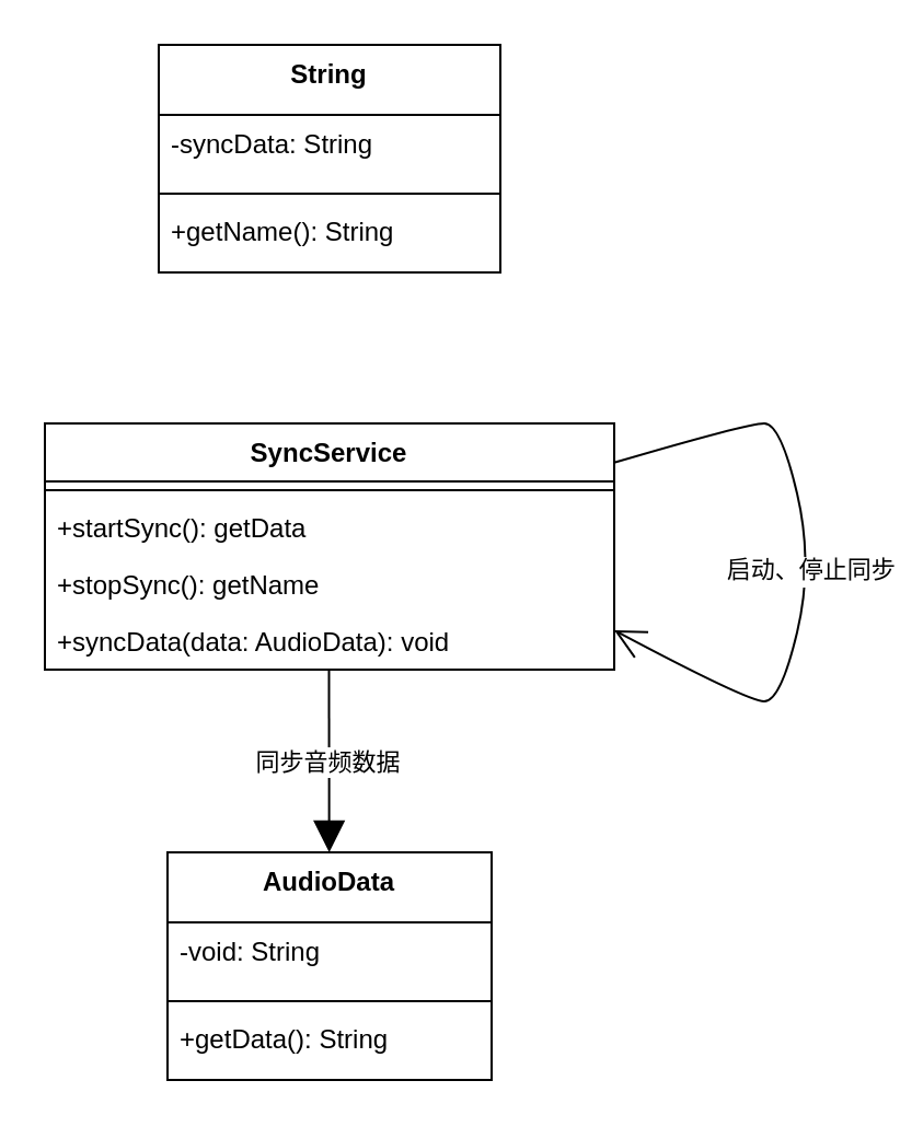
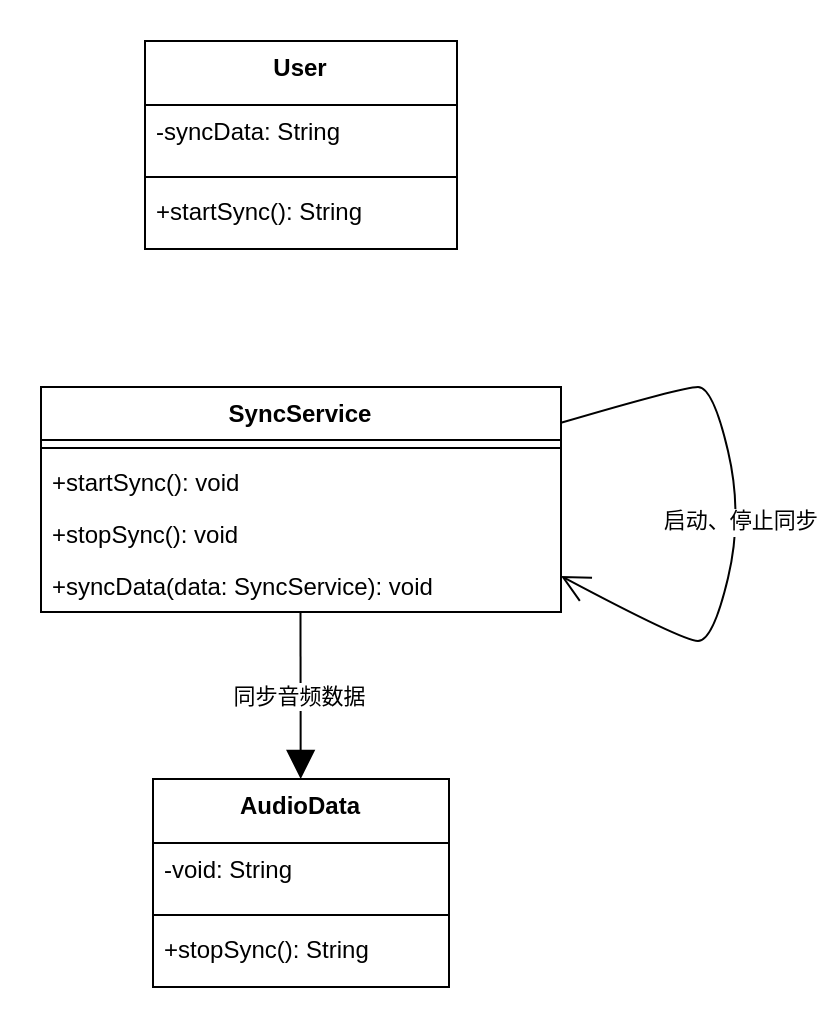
- <mxCell id="2" value="String" style="swimlane;fontStyle=1;align=center;verticalAlign=top;childLayout=stackLayout;horizontal=1;startSize=32;horizontalStack=0;resizeParent=1;resizeParentMax=0;resizeLast=0;collapsible=0;marginBottom=0;" vertex="1" parent="1"><mxGeometry x="72" y="20" width="156" height="104" as="geometry" /></mxCell>
+ <mxCell id="2" value="User" style="swimlane;fontStyle=1;align=center;verticalAlign=top;childLayout=stackLayout;horizontal=1;startSize=32;horizontalStack=0;resizeParent=1;resizeParentMax=0;resizeLast=0;collapsible=0;marginBottom=0;" vertex="1" parent="1"><mxGeometry x="72" y="20" width="156" height="104" as="geometry" /></mxCell>
- <mxCell id="5" value="+getName(): String" style="text;strokeColor=none;fillColor=none;align=left;verticalAlign=top;spacingLeft=4;spacingRight=4;overflow=hidden;rotatable=0;points=[[0,0.5],[1,0.5]];portConstraint=eastwest;" vertex="1" parent="2"><mxGeometry y="72" width="156" height="32" as="geometry" /></mxCell>
+ <mxCell id="5" value="+startSync(): String" style="text;strokeColor=none;fillColor=none;align=left;verticalAlign=top;spacingLeft=4;spacingRight=4;overflow=hidden;rotatable=0;points=[[0,0.5],[1,0.5]];portConstraint=eastwest;" vertex="1" parent="2"><mxGeometry y="72" width="156" height="32" as="geometry" /></mxCell>
- <mxCell id="8" value="+startSync(): getData" style="text;strokeColor=none;fillColor=none;align=left;verticalAlign=top;spacingLeft=4;spacingRight=4;overflow=hidden;rotatable=0;points=[[0,0.5],[1,0.5]];portConstraint=eastwest;" vertex="1" parent="6"><mxGeometry y="34.444" width="260" height="26" as="geometry" /></mxCell>
+ <mxCell id="8" value="+startSync(): void" style="text;strokeColor=none;fillColor=none;align=left;verticalAlign=top;spacingLeft=4;spacingRight=4;overflow=hidden;rotatable=0;points=[[0,0.5],[1,0.5]];portConstraint=eastwest;" vertex="1" parent="6"><mxGeometry y="34.444" width="260" height="26" as="geometry" /></mxCell>
- <mxCell id="9" value="+stopSync(): getName" style="text;strokeColor=none;fillColor=none;align=left;verticalAlign=top;spacingLeft=4;spacingRight=4;overflow=hidden;rotatable=0;points=[[0,0.5],[1,0.5]];portConstraint=eastwest;" vertex="1" parent="6"><mxGeometry y="60.444" width="260" height="26" as="geometry" /></mxCell>
+ <mxCell id="9" value="+stopSync(): void" style="text;strokeColor=none;fillColor=none;align=left;verticalAlign=top;spacingLeft=4;spacingRight=4;overflow=hidden;rotatable=0;points=[[0,0.5],[1,0.5]];portConstraint=eastwest;" vertex="1" parent="6"><mxGeometry y="60.444" width="260" height="26" as="geometry" /></mxCell>
- <mxCell id="10" value="+syncData(data: AudioData): void" style="text;strokeColor=none;fillColor=none;align=left;verticalAlign=top;spacingLeft=4;spacingRight=4;overflow=hidden;rotatable=0;points=[[0,0.5],[1,0.5]];portConstraint=eastwest;" vertex="1" parent="6"><mxGeometry y="86.444" width="260" height="26" as="geometry" /></mxCell>
+ <mxCell id="10" value="+syncData(data: SyncService): void" style="text;strokeColor=none;fillColor=none;align=left;verticalAlign=top;spacingLeft=4;spacingRight=4;overflow=hidden;rotatable=0;points=[[0,0.5],[1,0.5]];portConstraint=eastwest;" vertex="1" parent="6"><mxGeometry y="86.444" width="260" height="26" as="geometry" /></mxCell>
- <mxCell id="14" value="+getData(): String" style="text;strokeColor=none;fillColor=none;align=left;verticalAlign=top;spacingLeft=4;spacingRight=4;overflow=hidden;rotatable=0;points=[[0,0.5],[1,0.5]];portConstraint=eastwest;" vertex="1" parent="11"><mxGeometry y="72" width="148" height="32" as="geometry" /></mxCell>
+ <mxCell id="14" value="+stopSync(): String" style="text;strokeColor=none;fillColor=none;align=left;verticalAlign=top;spacingLeft=4;spacingRight=4;overflow=hidden;rotatable=0;points=[[0,0.5],[1,0.5]];portConstraint=eastwest;" vertex="1" parent="11"><mxGeometry y="72" width="148" height="32" as="geometry" /></mxCell>
